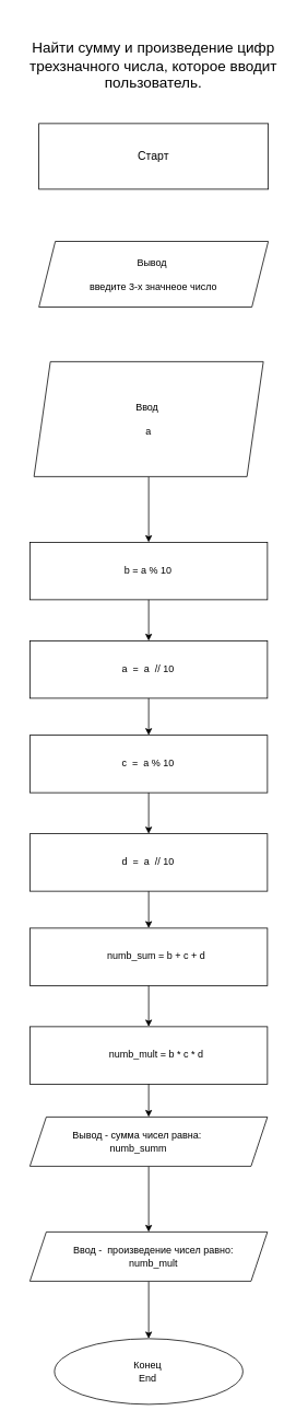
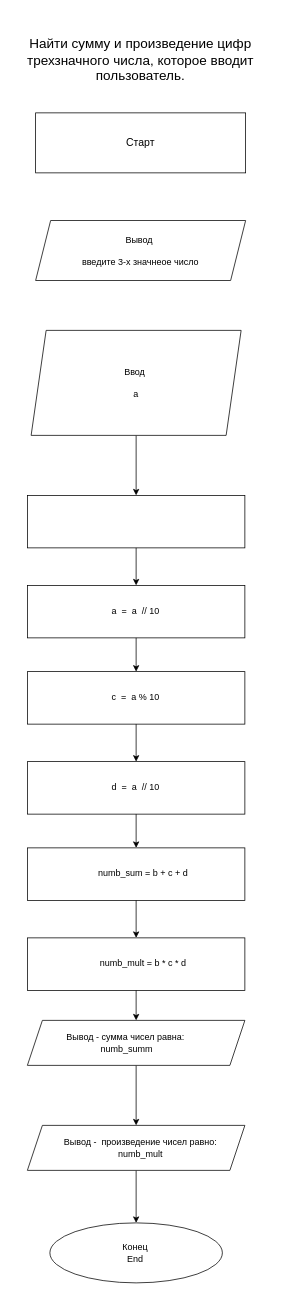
- <mxCell id="7" value="b = a % 10" style="text;html=1;strokeColor=none;fillColor=none;align=center;verticalAlign=middle;whiteSpace=wrap;rounded=0;" vertex="1" parent="5"><mxGeometry x="87" y="28.091" width="115" height="12.727" as="geometry" /></mxCell>
- <mxCell id="33" value="Ввод -&amp;nbsp; произведение чисел равно: numb_mult" style="text;html=1;strokeColor=none;fillColor=none;align=center;verticalAlign=middle;whiteSpace=wrap;rounded=0;" vertex="1" parent="1"><mxGeometry x="77" y="1520" width="220" height="20" as="geometry" /></mxCell>
+ <mxCell id="33" value="Вывод -&amp;nbsp; произведение чисел равно: numb_mult" style="text;html=1;strokeColor=none;fillColor=none;align=center;verticalAlign=middle;whiteSpace=wrap;rounded=0;" vertex="1" parent="1"><mxGeometry x="77" y="1520" width="220" height="20" as="geometry" /></mxCell>
